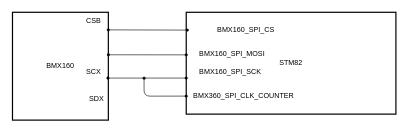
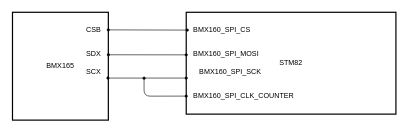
- <mxCell id="8" value="CSB" style="text;html=1;strokeColor=none;fillColor=none;align=right;verticalAlign=middle;whiteSpace=wrap;rounded=0;" vertex="1" parent="1"><mxGeometry x="140" y="25" width="30" height="20" as="geometry" /></mxCell>
+ <mxCell id="8" value="CSB" style="text;html=1;strokeColor=none;fillColor=none;align=right;verticalAlign=middle;whiteSpace=wrap;rounded=0;" vertex="1" parent="1"><mxGeometry x="140" y="40" width="30" height="20" as="geometry" /></mxCell>
- <mxCell id="11" value="BMX160_SPI_CS" style="text;html=1;strokeColor=none;fillColor=none;align=left;verticalAlign=middle;whiteSpace=wrap;rounded=0;" vertex="1" parent="1"><mxGeometry x="360" y="40" width="120" height="20" as="geometry" /></mxCell>
+ <mxCell id="11" value="BMX160_SPI_CS" style="text;html=1;strokeColor=none;fillColor=none;align=left;verticalAlign=middle;whiteSpace=wrap;rounded=0;" vertex="1" parent="1"><mxGeometry x="320" y="40" width="120" height="20" as="geometry" /></mxCell>
- <mxCell id="12" value="BMX160_SPI_MOSI" style="text;html=1;strokeColor=none;fillColor=none;align=left;verticalAlign=middle;whiteSpace=wrap;rounded=0;" vertex="1" parent="1"><mxGeometry x="330" y="80" width="120" height="20" as="geometry" /></mxCell>
+ <mxCell id="12" value="BMX160_SPI_MOSI" style="text;html=1;strokeColor=none;fillColor=none;align=left;verticalAlign=middle;whiteSpace=wrap;rounded=0;" vertex="1" parent="1"><mxGeometry x="320" y="80" width="120" height="20" as="geometry" /></mxCell>
- <mxCell id="3" value="BMX160" style="rounded=0;whiteSpace=wrap;html=1;fillColor=none;strokeWidth=2;" vertex="1" parent="1"><mxGeometry x="20" y="20" width="160" height="180" as="geometry" /></mxCell>
+ <mxCell id="3" value="BMX165" style="rounded=0;whiteSpace=wrap;html=1;fillColor=none;strokeWidth=2;" vertex="1" parent="1"><mxGeometry x="20" y="20" width="160" height="180" as="geometry" /></mxCell>
- <mxCell id="14" value="BMX360_SPI_CLK_COUNTER" style="text;html=1;strokeColor=none;fillColor=none;align=left;verticalAlign=middle;whiteSpace=wrap;rounded=0;" vertex="1" parent="1"><mxGeometry x="320" y="150" width="180" height="20" as="geometry" /></mxCell>
+ <mxCell id="14" value="BMX160_SPI_CLK_COUNTER" style="text;html=1;strokeColor=none;fillColor=none;align=left;verticalAlign=middle;whiteSpace=wrap;rounded=0;" vertex="1" parent="1"><mxGeometry x="320" y="150" width="180" height="20" as="geometry" /></mxCell>
- <mxCell id="9" value="SDX" style="text;html=1;strokeColor=none;fillColor=none;align=right;verticalAlign=middle;whiteSpace=wrap;rounded=0;" vertex="1" parent="1"><mxGeometry x="145" y="155" width="30" height="20" as="geometry" /></mxCell>
+ <mxCell id="9" value="SDX" style="text;html=1;strokeColor=none;fillColor=none;align=right;verticalAlign=middle;whiteSpace=wrap;rounded=0;" vertex="1" parent="1"><mxGeometry x="140" y="80" width="30" height="20" as="geometry" /></mxCell>
